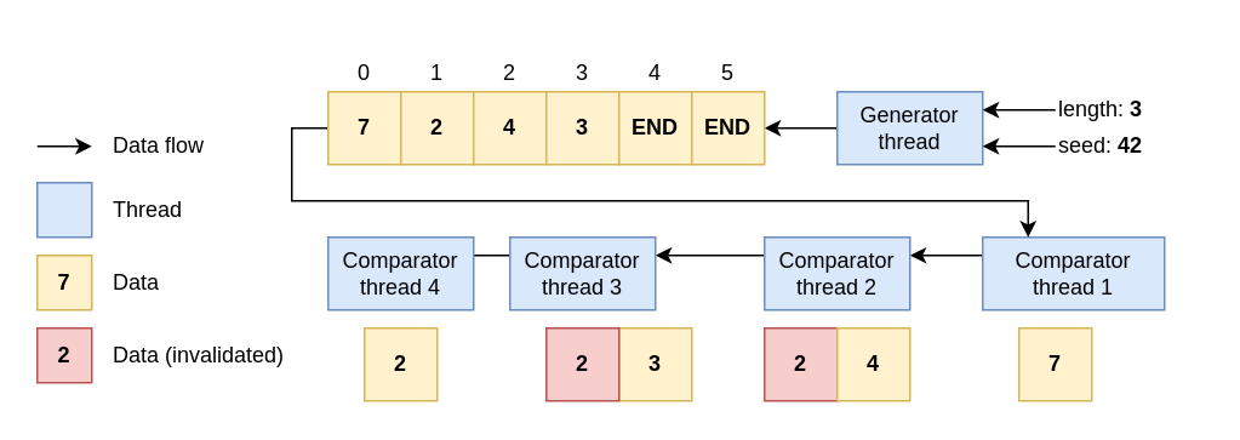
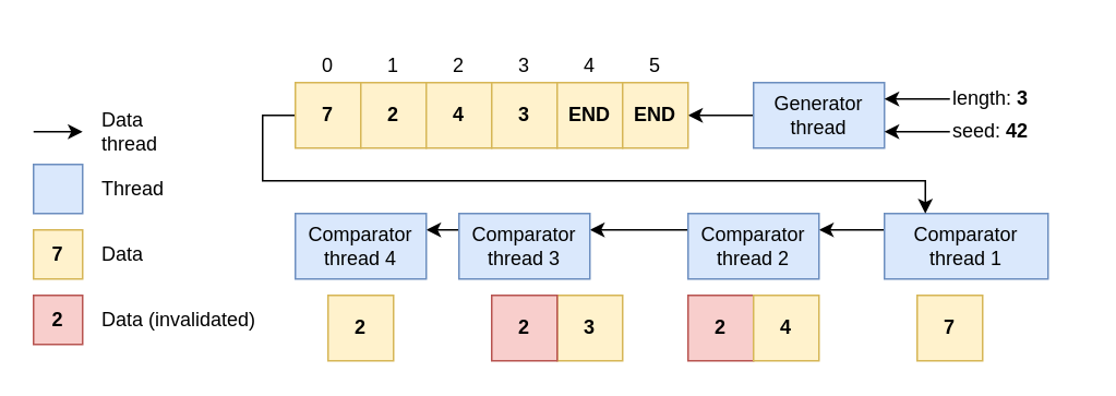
- <mxCell id="34" value="Data flow" style="text;html=1;strokeColor=none;fillColor=none;align=left;verticalAlign=middle;whiteSpace=wrap;rounded=0;" parent="1" vertex="1"><mxGeometry x="60" y="60" width="60" height="40" as="geometry" /></mxCell>
+ <mxCell id="34" value="Data thread" style="text;html=1;strokeColor=none;fillColor=none;align=left;verticalAlign=middle;whiteSpace=wrap;rounded=0;" parent="1" vertex="1"><mxGeometry x="60" y="60" width="60" height="40" as="geometry" /></mxCell>
- <mxCell id="8" style="edgeStyle=orthogonalEdgeStyle;rounded=0;orthogonalLoop=1;jettySize=auto;html=1;exitX=0;exitY=0.25;exitDx=0;exitDy=0;entryX=1;entryY=0.25;entryDx=0;entryDy=0;strokeColor=#000000;strokeWidth=1;endArrow=none;" parent="1" source="9" target="31" edge="1"><mxGeometry relative="1" as="geometry" /></mxCell>
+ <mxCell id="8" style="edgeStyle=orthogonalEdgeStyle;rounded=0;orthogonalLoop=1;jettySize=auto;html=1;exitX=0;exitY=0.25;exitDx=0;exitDy=0;entryX=1;entryY=0.25;entryDx=0;entryDy=0;strokeColor=#000000;strokeWidth=1;" parent="1" source="9" target="31" edge="1"><mxGeometry relative="1" as="geometry" /></mxCell>
